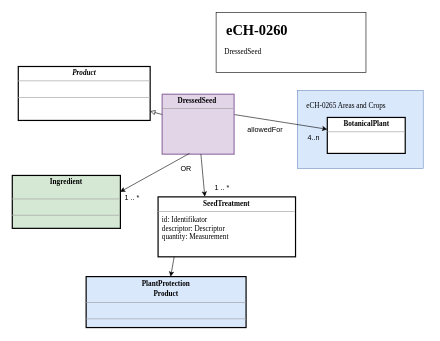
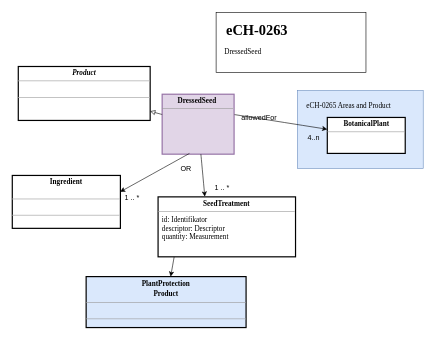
- <mxCell id="19" value="&lt;h1&gt;&lt;span style=&quot;background-color: initial;&quot;&gt;eCH-0260&lt;/span&gt;&lt;/h1&gt;&lt;div&gt;&lt;br&gt;&lt;/div&gt;" style="text;html=1;strokeColor=none;fillColor=none;spacing=5;spacingTop=-20;whiteSpace=wrap;overflow=hidden;rounded=0;strokeWidth=2;fontFamily=Verdana;" vertex="1" parent="1"><mxGeometry x="371.5" y="30" width="195.7" height="80" as="geometry" /></mxCell>
+ <mxCell id="19" value="&lt;h1&gt;&lt;span style=&quot;background-color: initial;&quot;&gt;eCH-0263&lt;/span&gt;&lt;/h1&gt;&lt;div&gt;&lt;br&gt;&lt;/div&gt;" style="text;html=1;strokeColor=none;fillColor=none;spacing=5;spacingTop=-20;whiteSpace=wrap;overflow=hidden;rounded=0;strokeWidth=2;fontFamily=Verdana;" vertex="1" parent="1"><mxGeometry x="371.5" y="30" width="195.7" height="80" as="geometry" /></mxCell>
- <mxCell id="5" value="eCH-0265 Areas and Crops" style="text;html=1;strokeColor=none;fillColor=none;align=left;verticalAlign=middle;whiteSpace=wrap;rounded=0;strokeWidth=2;fontFamily=Verdana;" parent="1" vertex="1"><mxGeometry x="509.25" y="166.25" width="202.5" height="18.75" as="geometry" /></mxCell>
+ <mxCell id="5" value="eCH-0265 Areas and Product" style="text;html=1;strokeColor=none;fillColor=none;align=left;verticalAlign=middle;whiteSpace=wrap;rounded=0;strokeWidth=2;fontFamily=Verdana;" parent="1" vertex="1"><mxGeometry x="509.25" y="166.25" width="202.5" height="18.75" as="geometry" /></mxCell>
- <mxCell id="11" value="allowedFor" style="text;html=1;strokeColor=none;fillColor=none;align=center;verticalAlign=middle;whiteSpace=wrap;rounded=0;" parent="1" vertex="1"><mxGeometry x="411.5" y="200" width="60" height="30" as="geometry" /></mxCell>
+ <mxCell id="11" value="allowedFor" style="text;html=1;strokeColor=none;fillColor=none;align=center;verticalAlign=middle;whiteSpace=wrap;rounded=0;" parent="1" vertex="1"><mxGeometry x="401.5" y="180" width="60" height="30" as="geometry" /></mxCell>
- <mxCell id="14" value="&lt;p style=&quot;margin:0px;margin-top:4px;text-align:center;&quot;&gt;&lt;b&gt;Ingredient&lt;/b&gt;&lt;/p&gt;&amp;nbsp;&lt;hr size=&quot;1&quot;&gt;&lt;p style=&quot;margin:0px;margin-left:4px;&quot;&gt;&amp;nbsp;&lt;br&gt;&lt;/p&gt;&lt;hr size=&quot;1&quot;&gt;&lt;p style=&quot;margin:0px;margin-left:4px;&quot;&gt;&lt;br&gt;&lt;/p&gt;" style="verticalAlign=top;align=left;overflow=fill;fontSize=12;fontFamily=Verdana;html=1;sketch=0;strokeWidth=2;fillColor=#d5e8d4;" parent="1" vertex="1"><mxGeometry x="20" y="291.75" width="180.35" height="88.25" as="geometry" /></mxCell>
+ <mxCell id="14" value="&lt;p style=&quot;margin:0px;margin-top:4px;text-align:center;&quot;&gt;&lt;b&gt;Ingredient&lt;/b&gt;&lt;/p&gt;&amp;nbsp;&lt;hr size=&quot;1&quot;&gt;&lt;p style=&quot;margin:0px;margin-left:4px;&quot;&gt;&amp;nbsp;&lt;br&gt;&lt;/p&gt;&lt;hr size=&quot;1&quot;&gt;&lt;p style=&quot;margin:0px;margin-left:4px;&quot;&gt;&lt;br&gt;&lt;/p&gt;" style="verticalAlign=top;align=left;overflow=fill;fontSize=12;fontFamily=Verdana;html=1;sketch=0;strokeWidth=2;" parent="1" vertex="1"><mxGeometry x="20" y="291.75" width="180.35" height="88.25" as="geometry" /></mxCell>
